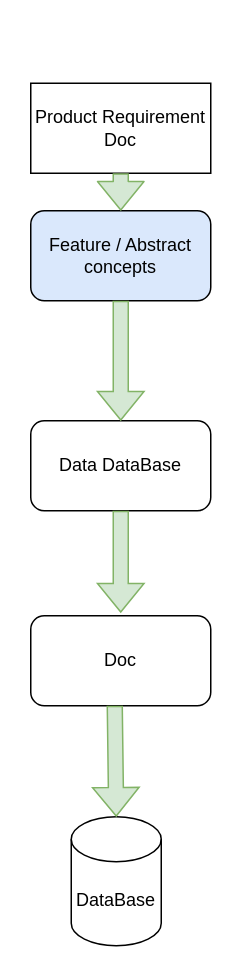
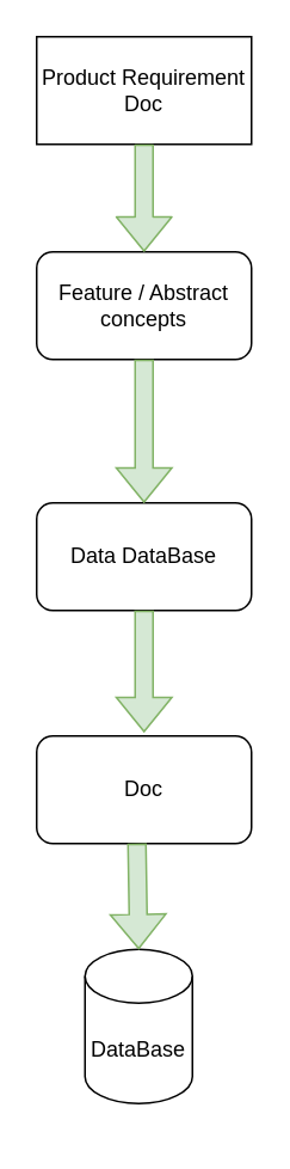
- <mxCell id="2" value="Product Requirement Doc" style="rounded=0;whiteSpace=wrap;html=1;" vertex="1" parent="1"><mxGeometry x="20" y="55" width="120" height="60" as="geometry" /></mxCell>
+ <mxCell id="2" value="Product Requirement Doc" style="rounded=0;whiteSpace=wrap;html=1;" vertex="1" parent="1"><mxGeometry x="20" y="20" width="120" height="60" as="geometry" /></mxCell>
- <mxCell id="3" value="Feature / Abstract concepts" style="rounded=1;whiteSpace=wrap;html=1;fillColor=#dae8fc;" vertex="1" parent="1"><mxGeometry x="20" y="140" width="120" height="60" as="geometry" /></mxCell>
+ <mxCell id="3" value="Feature / Abstract concepts" style="rounded=1;whiteSpace=wrap;html=1;" vertex="1" parent="1"><mxGeometry x="20" y="140" width="120" height="60" as="geometry" /></mxCell>
- <mxCell id="6" value="DataBase" style="shape=cylinder3;whiteSpace=wrap;html=1;boundedLbl=1;backgroundOutline=1;size=15;" vertex="1" parent="1"><mxGeometry x="47" y="544" width="60" height="86" as="geometry" /></mxCell>
+ <mxCell id="6" value="DataBase" style="shape=cylinder3;whiteSpace=wrap;html=1;boundedLbl=1;backgroundOutline=1;size=15;" vertex="1" parent="1"><mxGeometry x="47" y="529" width="60" height="86" as="geometry" /></mxCell>
